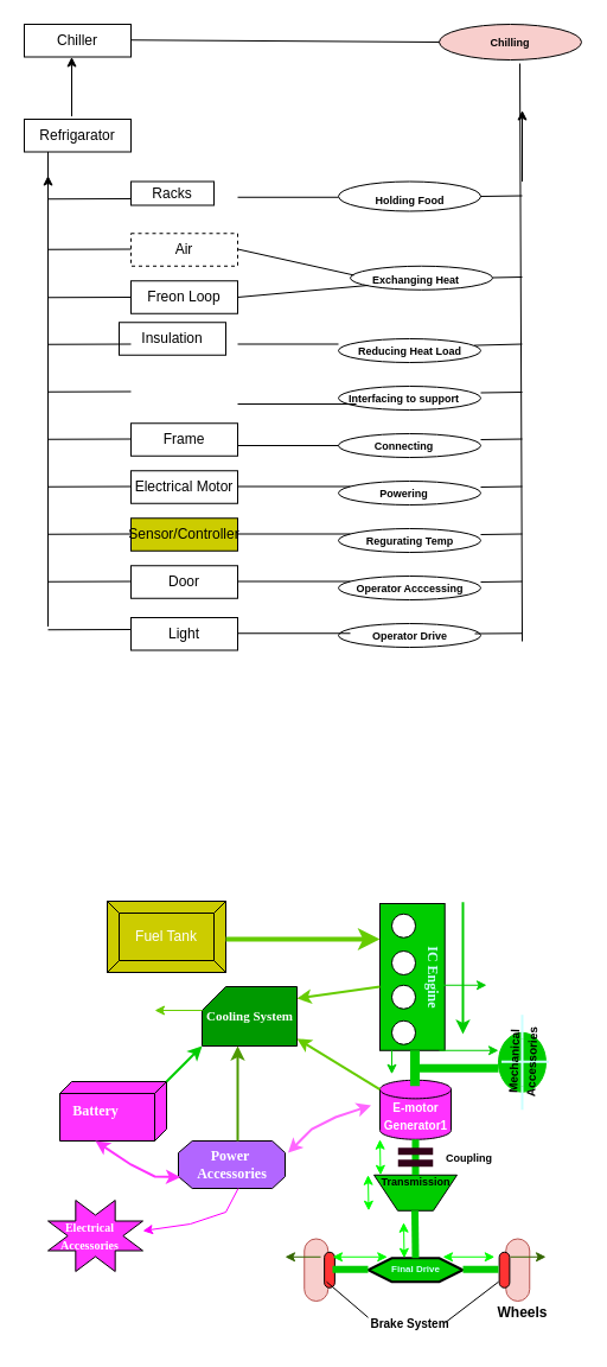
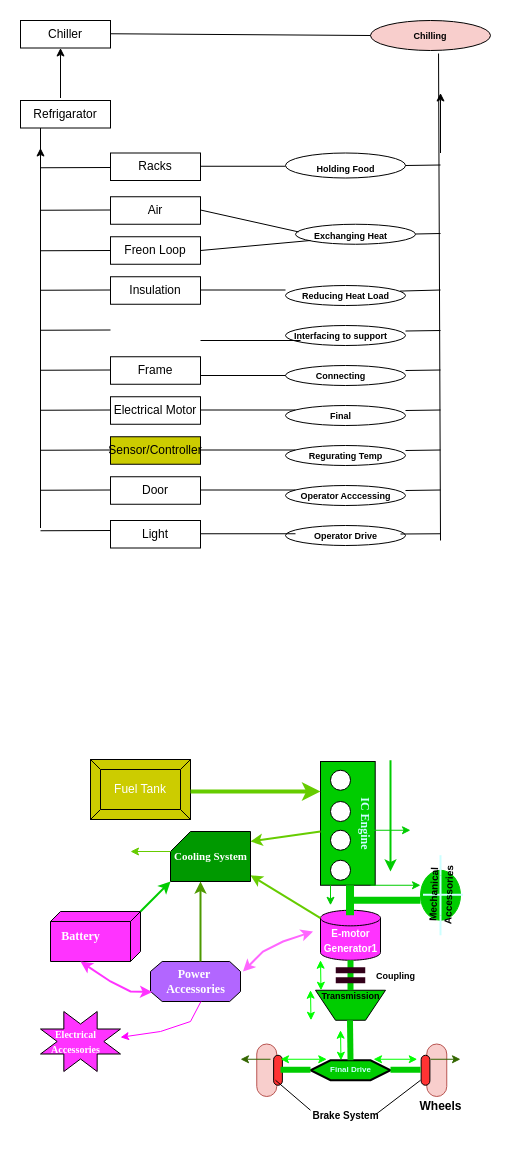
- <mxCell id="23" value="Racks" style="rounded=0;whiteSpace=wrap;html=1;" vertex="1" parent="18"><mxGeometry x="90" y="132.5" width="70" height="20" as="geometry" /></mxCell>
+ <mxCell id="23" value="Racks" style="rounded=0;whiteSpace=wrap;html=1;" vertex="1" parent="18"><mxGeometry x="90" y="132.5" width="90" height="27.5" as="geometry" /></mxCell>
- <mxCell id="24" value="Air" style="rounded=0;whiteSpace=wrap;html=1;dashed=1;" vertex="1" parent="18"><mxGeometry x="90" y="176.25" width="90" height="27.5" as="geometry" /></mxCell>
+ <mxCell id="24" value="Air" style="rounded=0;whiteSpace=wrap;html=1;" vertex="1" parent="18"><mxGeometry x="90" y="176.25" width="90" height="27.5" as="geometry" /></mxCell>
- <mxCell id="26" value="Insulation" style="rounded=0;whiteSpace=wrap;html=1;" vertex="1" parent="18"><mxGeometry x="80" y="251.25" width="90" height="27.5" as="geometry" /></mxCell>
+ <mxCell id="26" value="Insulation" style="rounded=0;whiteSpace=wrap;html=1;" vertex="1" parent="18"><mxGeometry x="90" y="256.25" width="90" height="27.5" as="geometry" /></mxCell>
- <mxCell id="14" value="&lt;font style=&quot;font-size: 9px;&quot;&gt;&lt;b&gt;Powering&lt;/b&gt;&lt;/font&gt;" style="text;html=1;align=center;verticalAlign=middle;resizable=0;points=[];autosize=1;strokeColor=none;fillColor=none;" vertex="1" parent="3"><mxGeometry x="30" y="120" width="60" height="30" as="geometry" /></mxCell>
+ <mxCell id="14" value="&lt;font style=&quot;font-size: 9px;&quot;&gt;&lt;b&gt;Final&lt;/b&gt;&lt;/font&gt;" style="text;html=1;align=center;verticalAlign=middle;resizable=0;points=[];autosize=1;strokeColor=none;fillColor=none;" vertex="1" parent="3"><mxGeometry x="30" y="120" width="60" height="30" as="geometry" /></mxCell>
